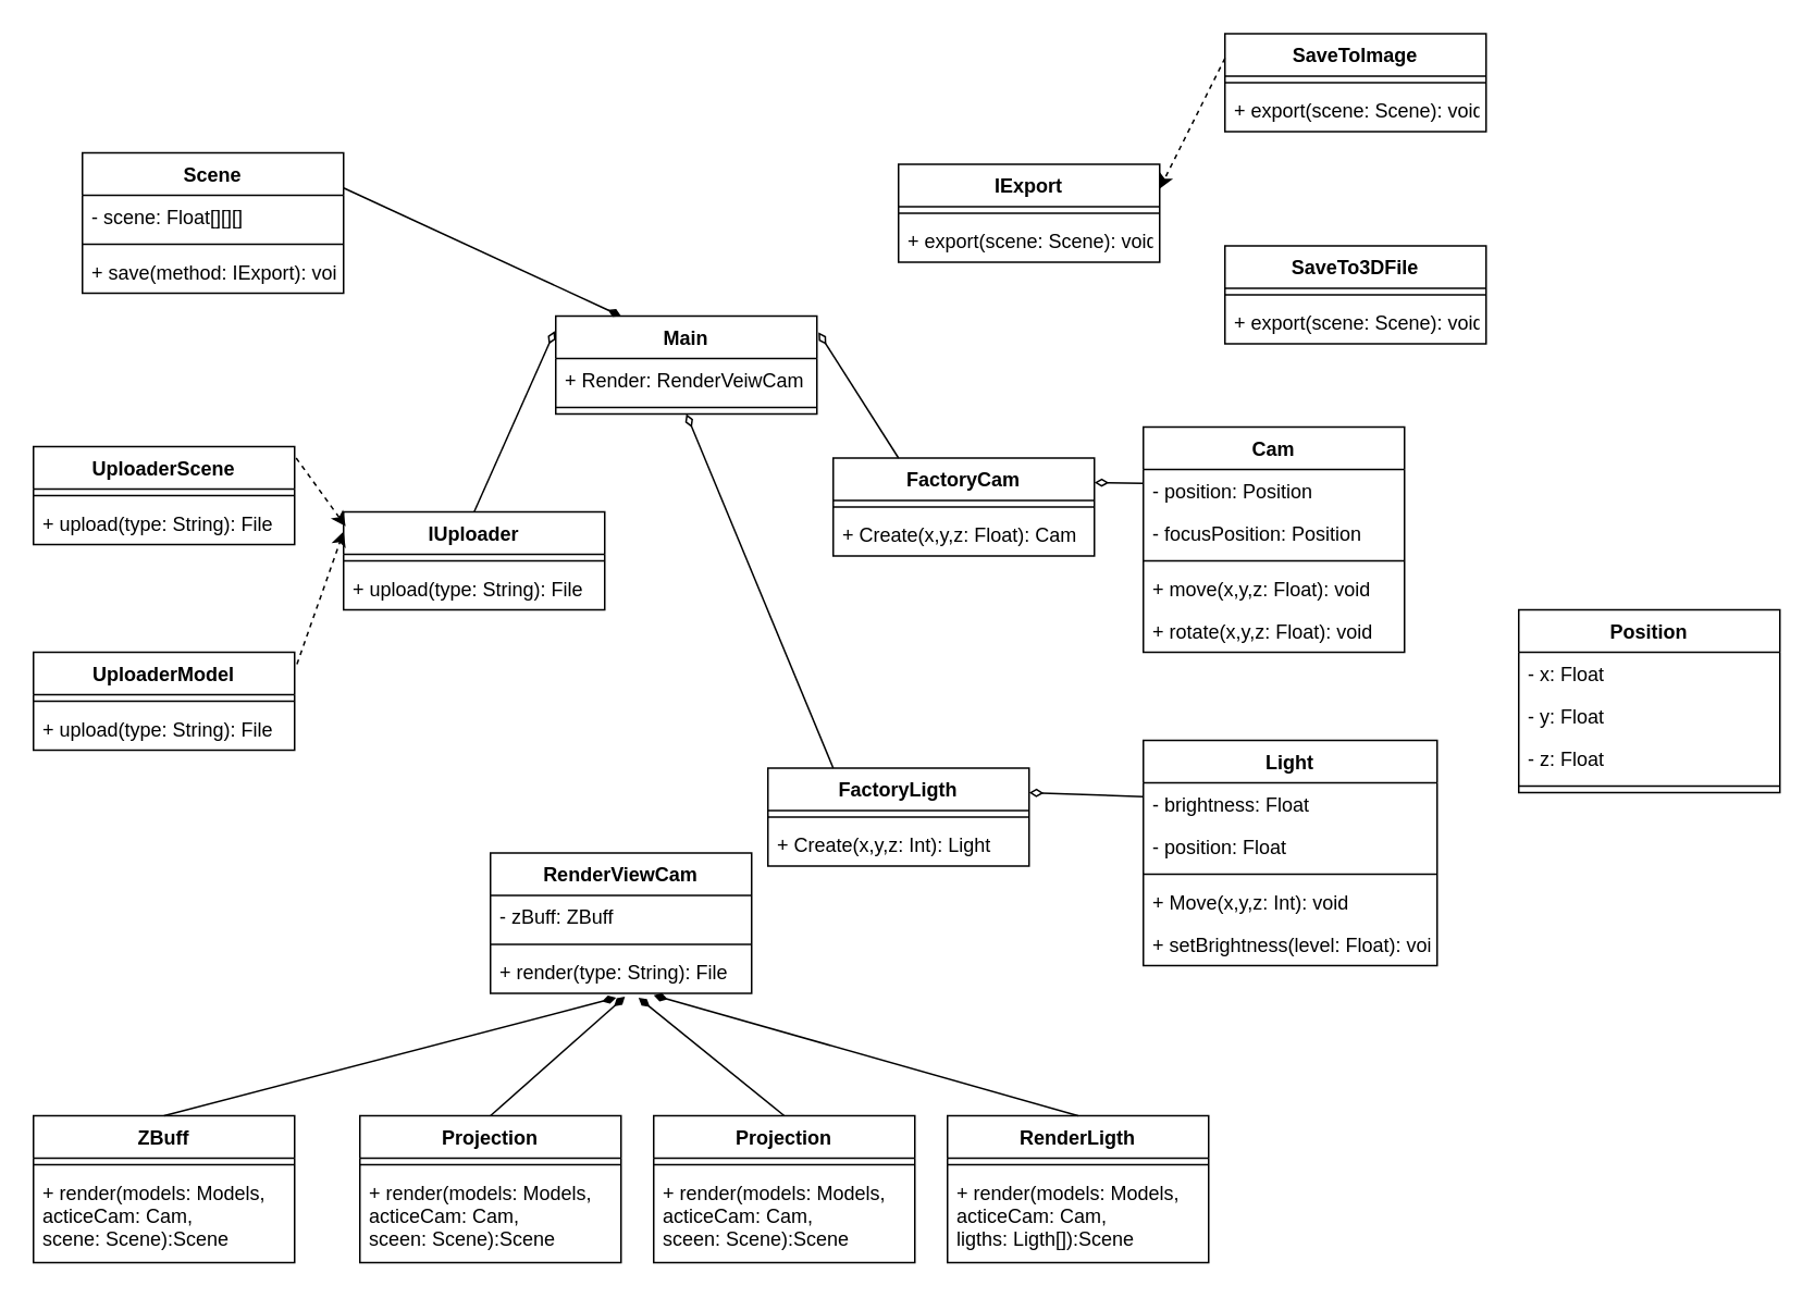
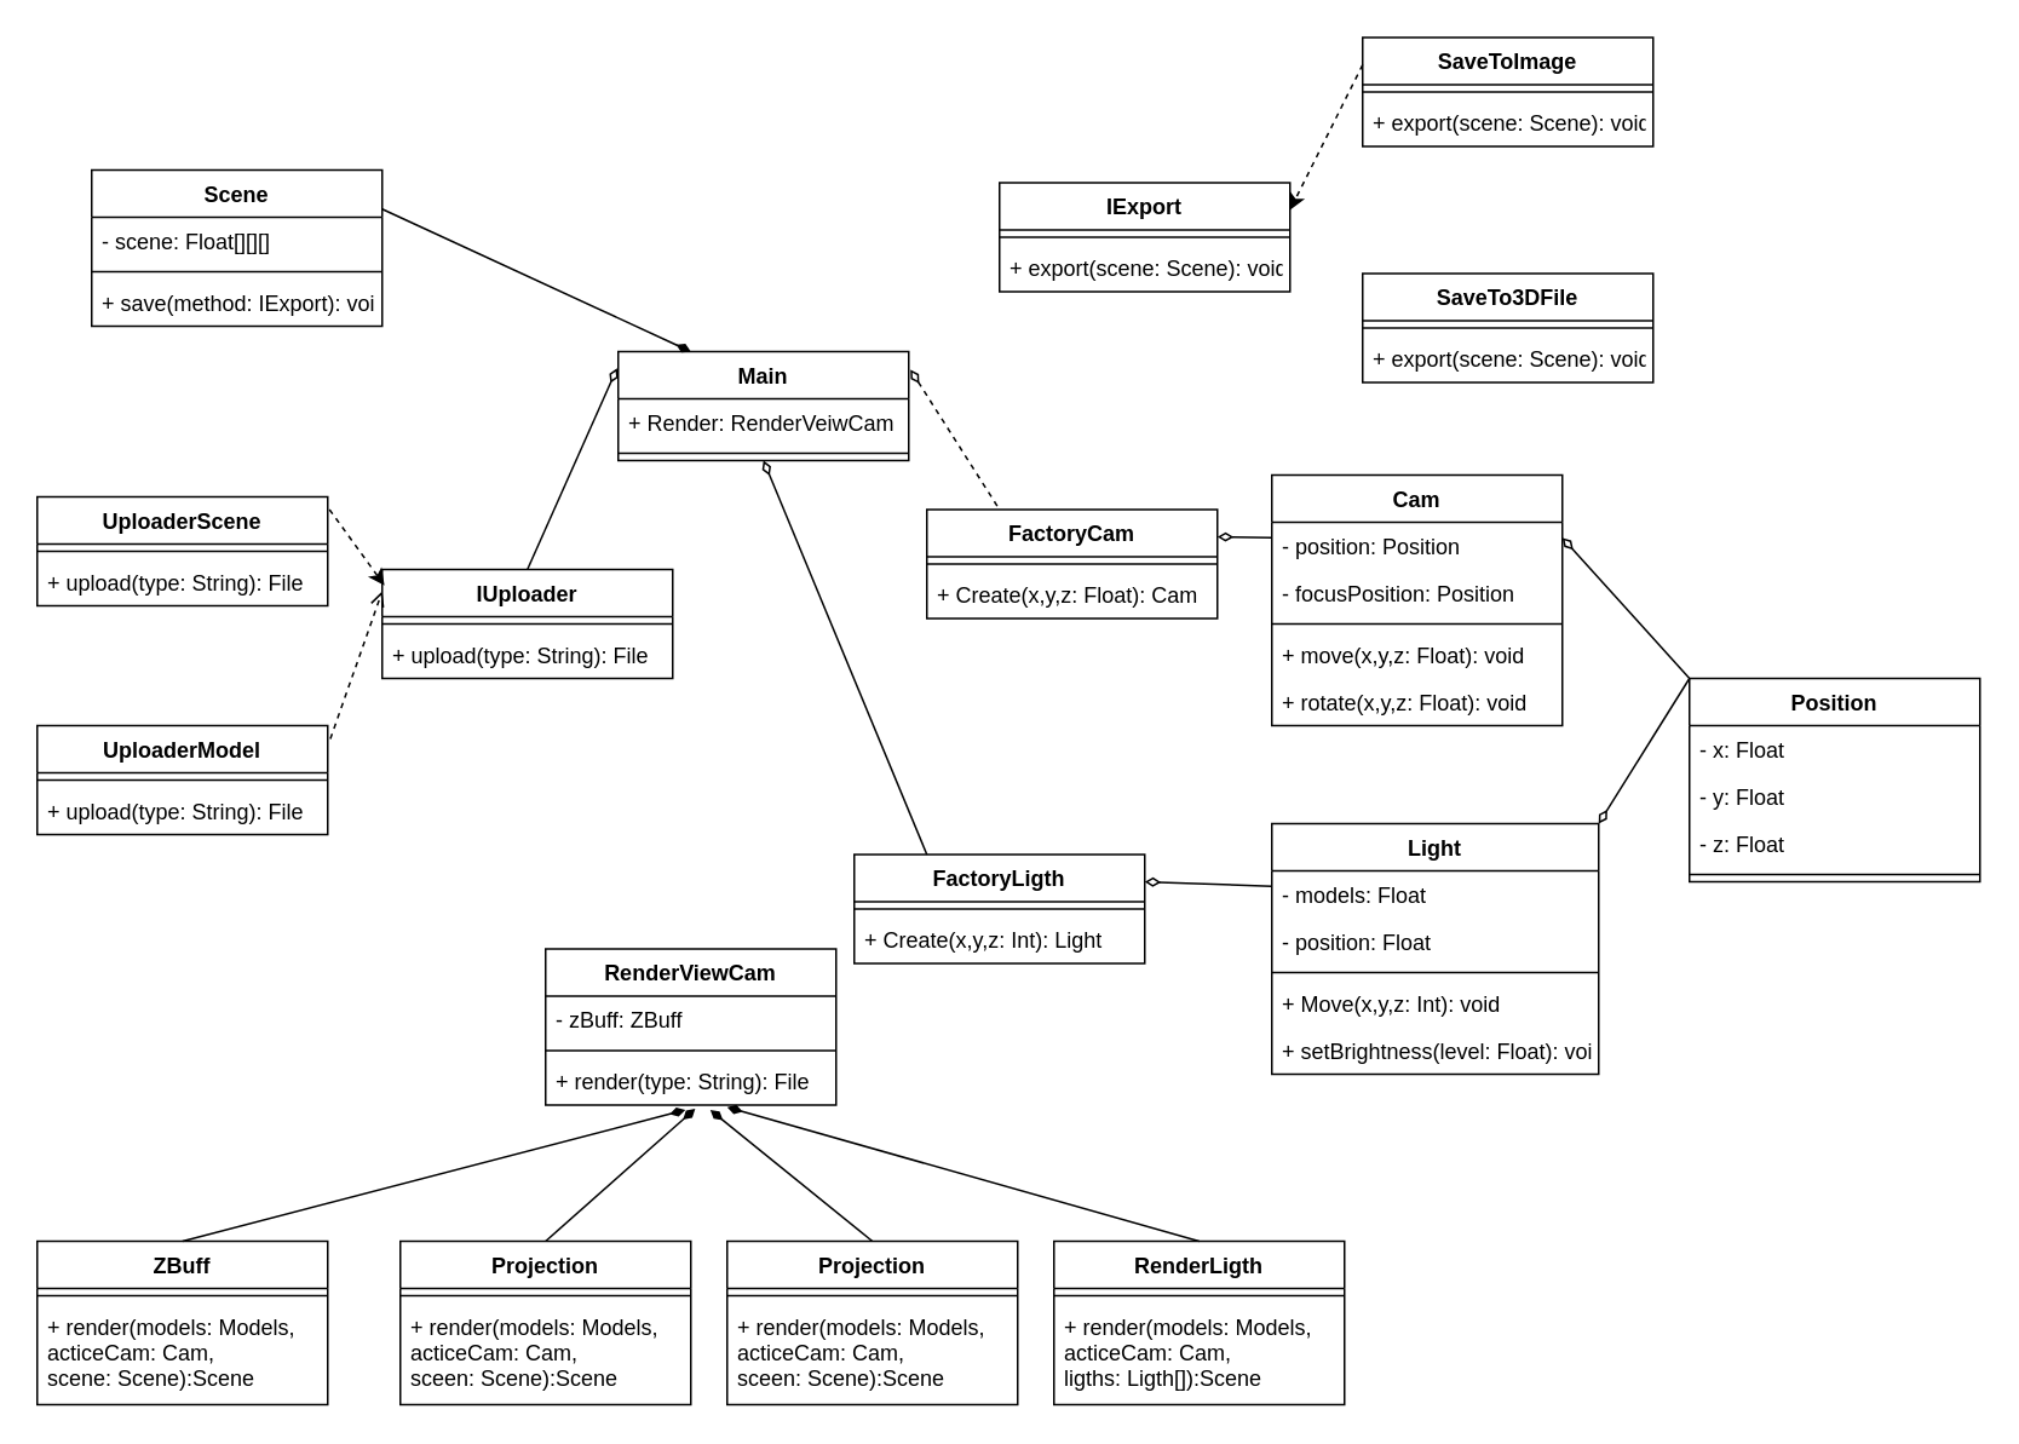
- <mxCell id="26" value="" style="endArrow=none;html=1;startArrow=diamondThin;startFill=0;entryX=0.25;entryY=0;entryDx=0;entryDy=0;exitX=1.006;exitY=0.166;exitDx=0;exitDy=0;exitPerimeter=0;" edge="1" parent="1" source="2" target="22"><mxGeometry width="50" height="50" relative="1" as="geometry"><mxPoint x="630" y="223" as="sourcePoint" /><mxPoint x="690" y="229.5" as="targetPoint" /></mxGeometry></mxCell>
+ <mxCell id="26" value="" style="endArrow=none;html=1;startArrow=diamondThin;startFill=0;entryX=0.25;entryY=0;entryDx=0;entryDy=0;exitX=1.006;exitY=0.166;exitDx=0;exitDy=0;exitPerimeter=0;dashed=1;" edge="1" parent="1" source="2" target="22"><mxGeometry width="50" height="50" relative="1" as="geometry"><mxPoint x="630" y="223" as="sourcePoint" /><mxPoint x="690" y="229.5" as="targetPoint" /></mxGeometry></mxCell>
- <mxCell id="15" value="" style="endArrow=classic;html=1;dashed=1;exitX=1.009;exitY=0.123;exitDx=0;exitDy=0;exitPerimeter=0;entryX=0;entryY=0.201;entryDx=0;entryDy=0;entryPerimeter=0;" edge="1" parent="1" source="12" target="5"><mxGeometry width="50" height="50" relative="1" as="geometry"><mxPoint x="200" y="493" as="sourcePoint" /><mxPoint x="250" y="443" as="targetPoint" /></mxGeometry></mxCell>
+ <mxCell id="15" value="" style="endArrow=open;html=1;dashed=1;exitX=1.009;exitY=0.123;exitDx=0;exitDy=0;exitPerimeter=0;entryX=0;entryY=0.201;entryDx=0;entryDy=0;entryPerimeter=0;" edge="1" parent="1" source="12" target="5"><mxGeometry width="50" height="50" relative="1" as="geometry"><mxPoint x="200" y="493" as="sourcePoint" /><mxPoint x="250" y="443" as="targetPoint" /></mxGeometry></mxCell>
+ <mxCell id="33" value="" style="endArrow=none;html=1;startArrow=diamondThin;startFill=0;exitX=1;exitY=0.25;exitDx=0;exitDy=0;entryX=0;entryY=0;entryDx=0;entryDy=0;" edge="1" parent="1" source="16" target="28"><mxGeometry width="50" height="50" relative="1" as="geometry"><mxPoint x="800" y="286" as="sourcePoint" /><mxPoint x="929" y="300" as="targetPoint" /></mxGeometry></mxCell>
+ <mxCell id="45" value="" style="endArrow=none;html=1;startArrow=diamondThin;startFill=0;exitX=1;exitY=0;exitDx=0;exitDy=0;entryX=0;entryY=0;entryDx=0;entryDy=0;" edge="1" parent="1" source="37" target="28"><mxGeometry width="50" height="50" relative="1" as="geometry"><mxPoint x="790" y="280" as="sourcePoint" /><mxPoint x="860" y="477" as="targetPoint" /></mxGeometry></mxCell>
- <mxCell id="38" value="- brightness: Float" style="text;strokeColor=none;fillColor=none;align=left;verticalAlign=top;spacingLeft=4;spacingRight=4;overflow=hidden;rotatable=0;points=[[0,0.5],[1,0.5]];portConstraint=eastwest;" vertex="1" parent="37"><mxGeometry y="26" width="180" height="26" as="geometry" /></mxCell>
+ <mxCell id="38" value="- models: Float" style="text;strokeColor=none;fillColor=none;align=left;verticalAlign=top;spacingLeft=4;spacingRight=4;overflow=hidden;rotatable=0;points=[[0,0.5],[1,0.5]];portConstraint=eastwest;" vertex="1" parent="37"><mxGeometry y="26" width="180" height="26" as="geometry" /></mxCell>
